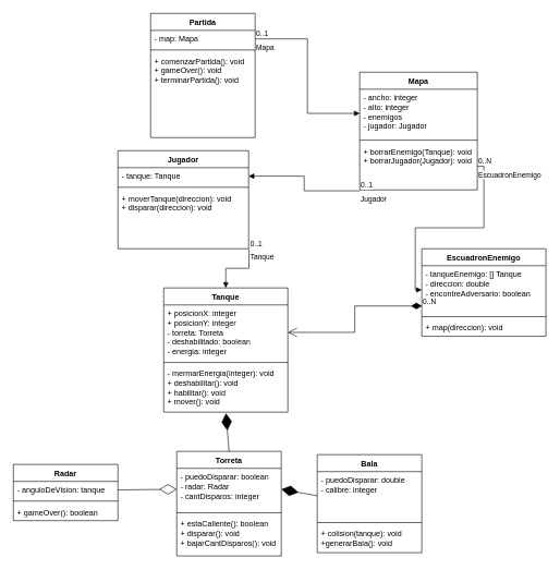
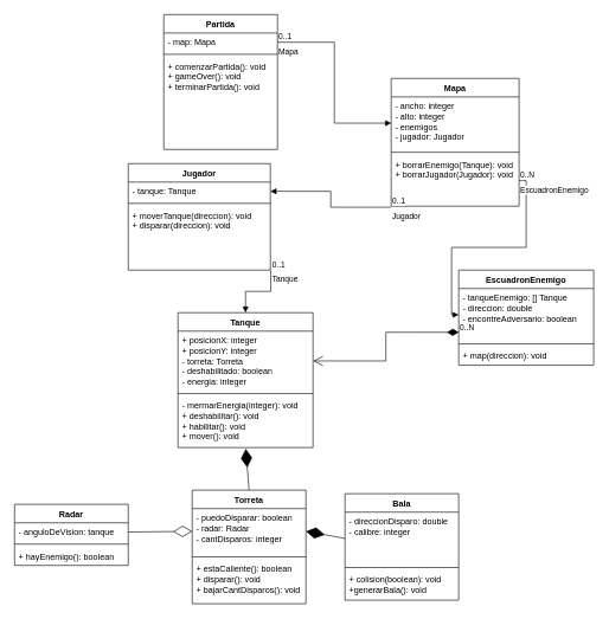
- <mxCell id="32" value="- puedoDisparar: double&lt;br&gt;- calibre: integer" style="text;strokeColor=none;fillColor=none;align=left;verticalAlign=top;spacingLeft=4;spacingRight=4;overflow=hidden;rotatable=0;points=[[0,0.5],[1,0.5]];portConstraint=eastwest;whiteSpace=wrap;html=1;" vertex="1" parent="31"><mxGeometry y="26" width="160" height="74" as="geometry" /></mxCell>
+ <mxCell id="32" value="- direccionDisparo: double&lt;br&gt;- calibre: integer" style="text;strokeColor=none;fillColor=none;align=left;verticalAlign=top;spacingLeft=4;spacingRight=4;overflow=hidden;rotatable=0;points=[[0,0.5],[1,0.5]];portConstraint=eastwest;whiteSpace=wrap;html=1;" vertex="1" parent="31"><mxGeometry y="26" width="160" height="74" as="geometry" /></mxCell>
- <mxCell id="30" value="+ gameOver(): boolean" style="text;strokeColor=none;fillColor=none;align=left;verticalAlign=top;spacingLeft=4;spacingRight=4;overflow=hidden;rotatable=0;points=[[0,0.5],[1,0.5]];portConstraint=eastwest;whiteSpace=wrap;html=1;" vertex="1" parent="27"><mxGeometry y="60" width="160" height="26" as="geometry" /></mxCell>
+ <mxCell id="30" value="+ hayEnemigo(): boolean" style="text;strokeColor=none;fillColor=none;align=left;verticalAlign=top;spacingLeft=4;spacingRight=4;overflow=hidden;rotatable=0;points=[[0,0.5],[1,0.5]];portConstraint=eastwest;whiteSpace=wrap;html=1;" vertex="1" parent="27"><mxGeometry y="60" width="160" height="26" as="geometry" /></mxCell>
- <mxCell id="34" value="+ colision(tanque): void&lt;br&gt;+generarBala(): void" style="text;strokeColor=none;fillColor=none;align=left;verticalAlign=top;spacingLeft=4;spacingRight=4;overflow=hidden;rotatable=0;points=[[0,0.5],[1,0.5]];portConstraint=eastwest;whiteSpace=wrap;html=1;" vertex="1" parent="31"><mxGeometry y="108" width="160" height="42" as="geometry" /></mxCell>
+ <mxCell id="34" value="+ colision(boolean): void&lt;br&gt;+generarBala(): void" style="text;strokeColor=none;fillColor=none;align=left;verticalAlign=top;spacingLeft=4;spacingRight=4;overflow=hidden;rotatable=0;points=[[0,0.5],[1,0.5]];portConstraint=eastwest;whiteSpace=wrap;html=1;" vertex="1" parent="31"><mxGeometry y="108" width="160" height="42" as="geometry" /></mxCell>
